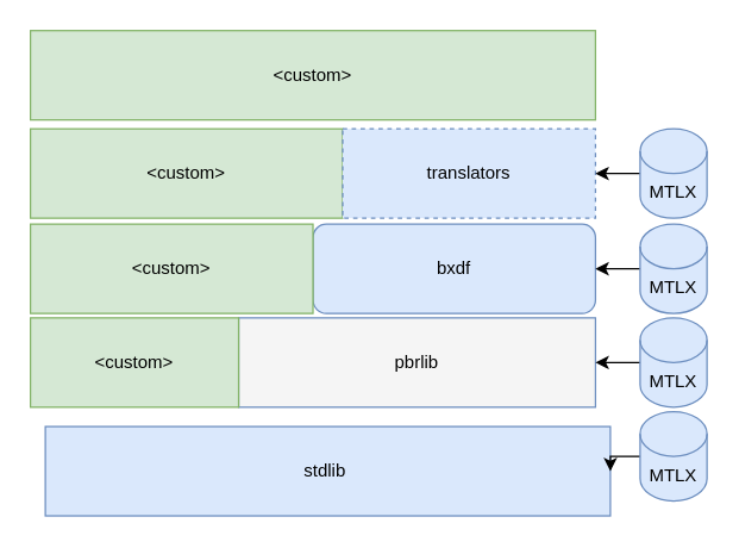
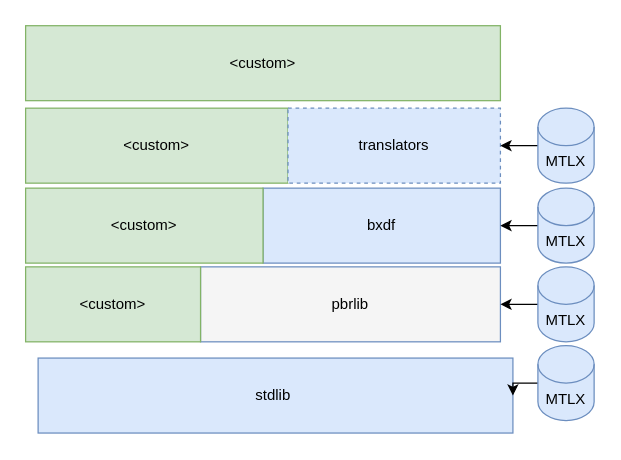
- <mxCell id="4" value="bxdf" style="whiteSpace=wrap;html=1;fillColor=#dae8fc;strokeColor=#6c8ebf;rounded=1;" vertex="1" parent="1"><mxGeometry x="210" y="150" width="190" height="60" as="geometry" /></mxCell>
+ <mxCell id="4" value="bxdf" style="rounded=0;whiteSpace=wrap;html=1;fillColor=#dae8fc;strokeColor=#6c8ebf;" vertex="1" parent="1"><mxGeometry x="210" y="150" width="190" height="60" as="geometry" /></mxCell>
